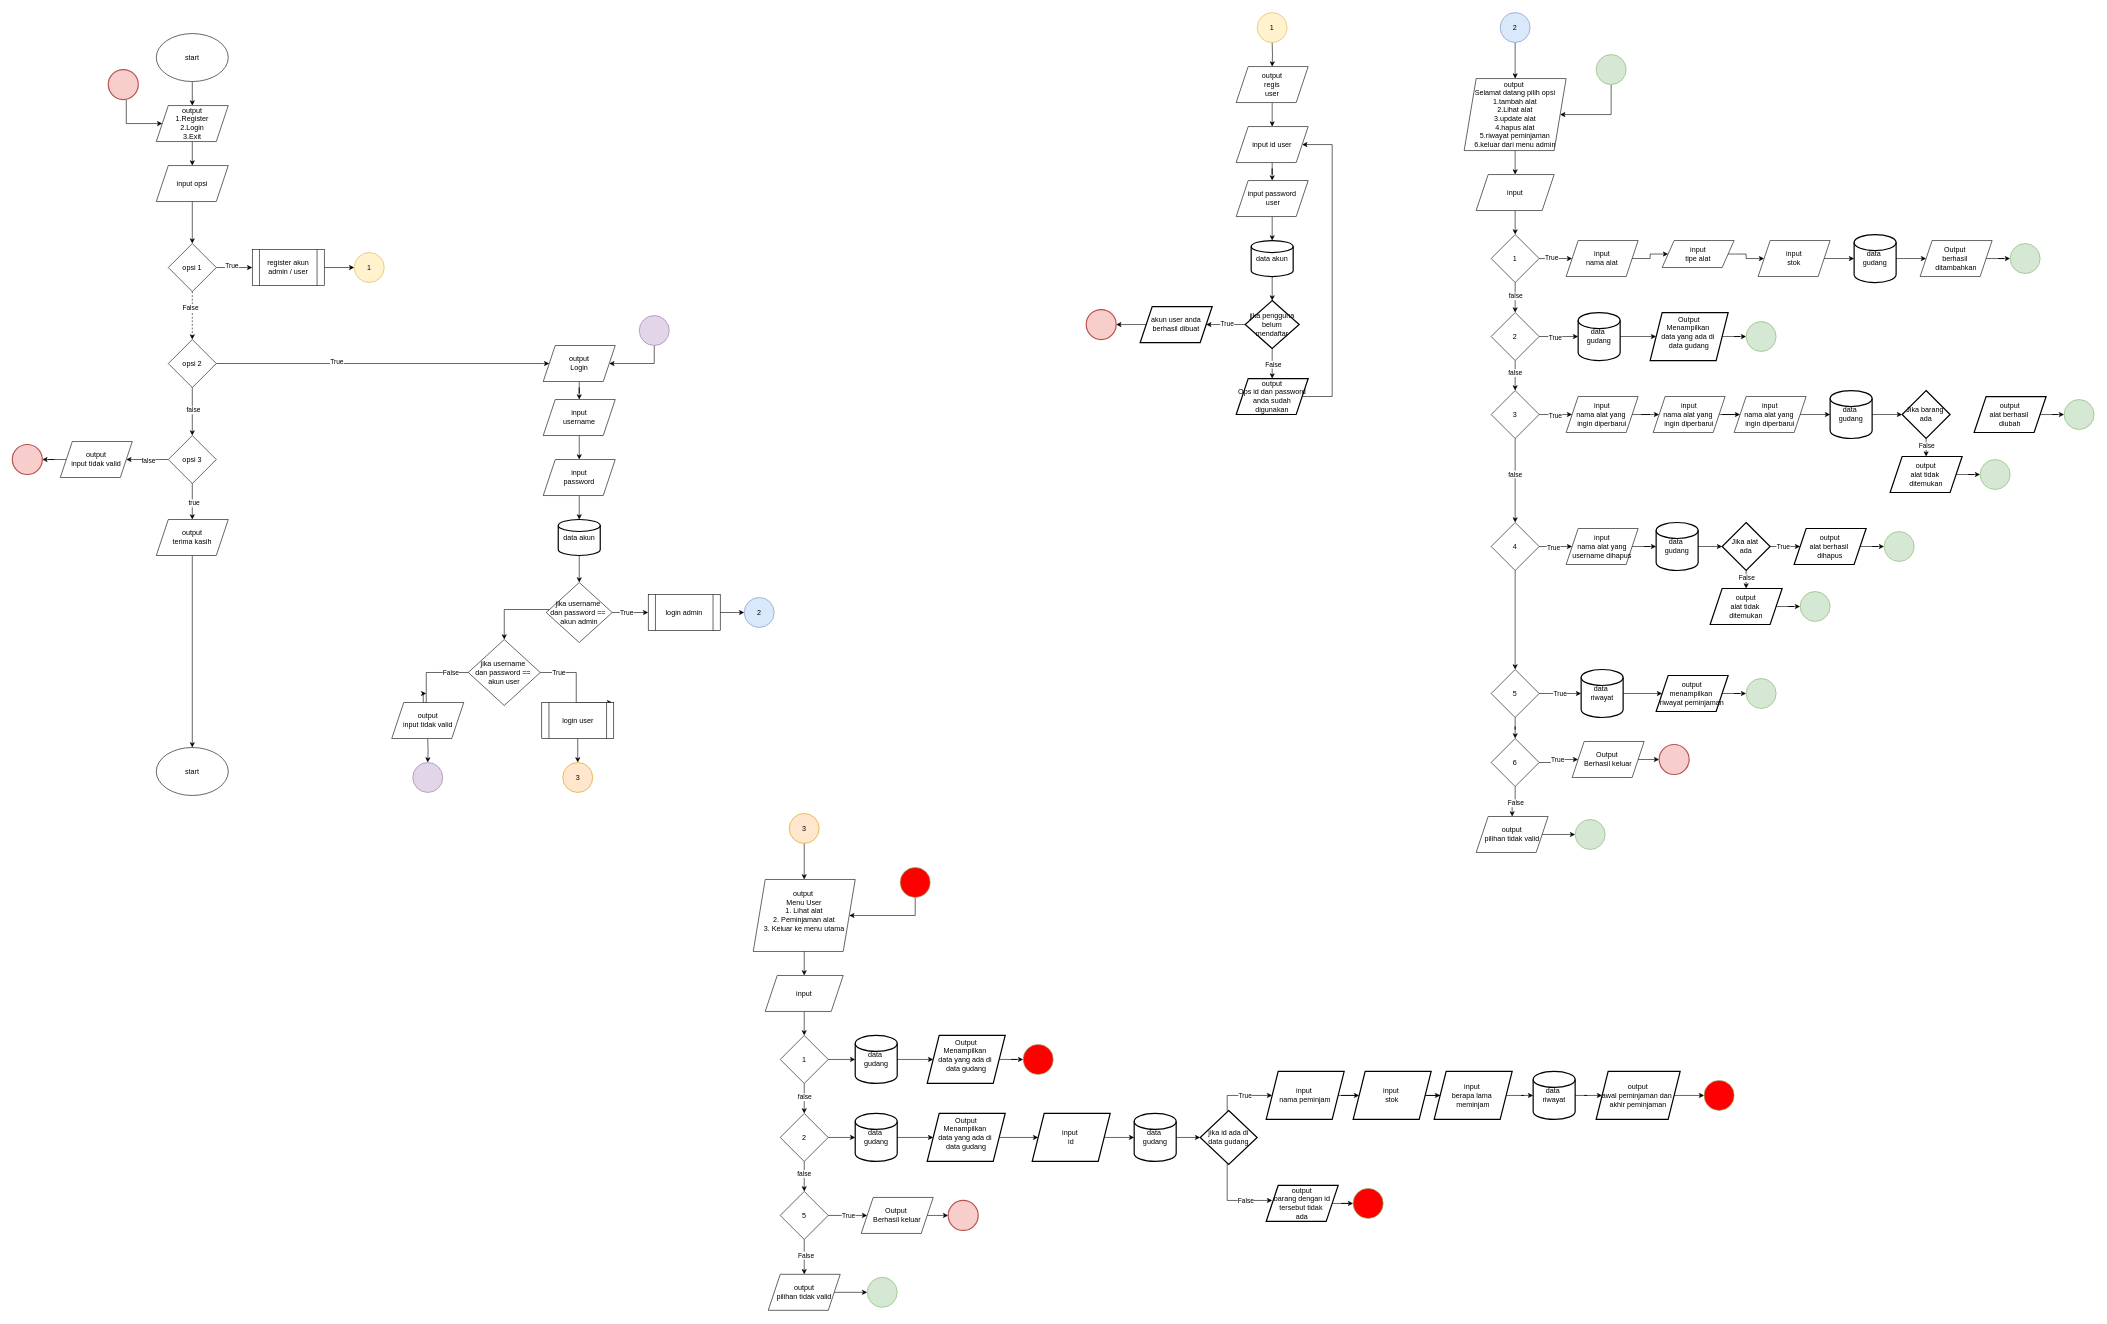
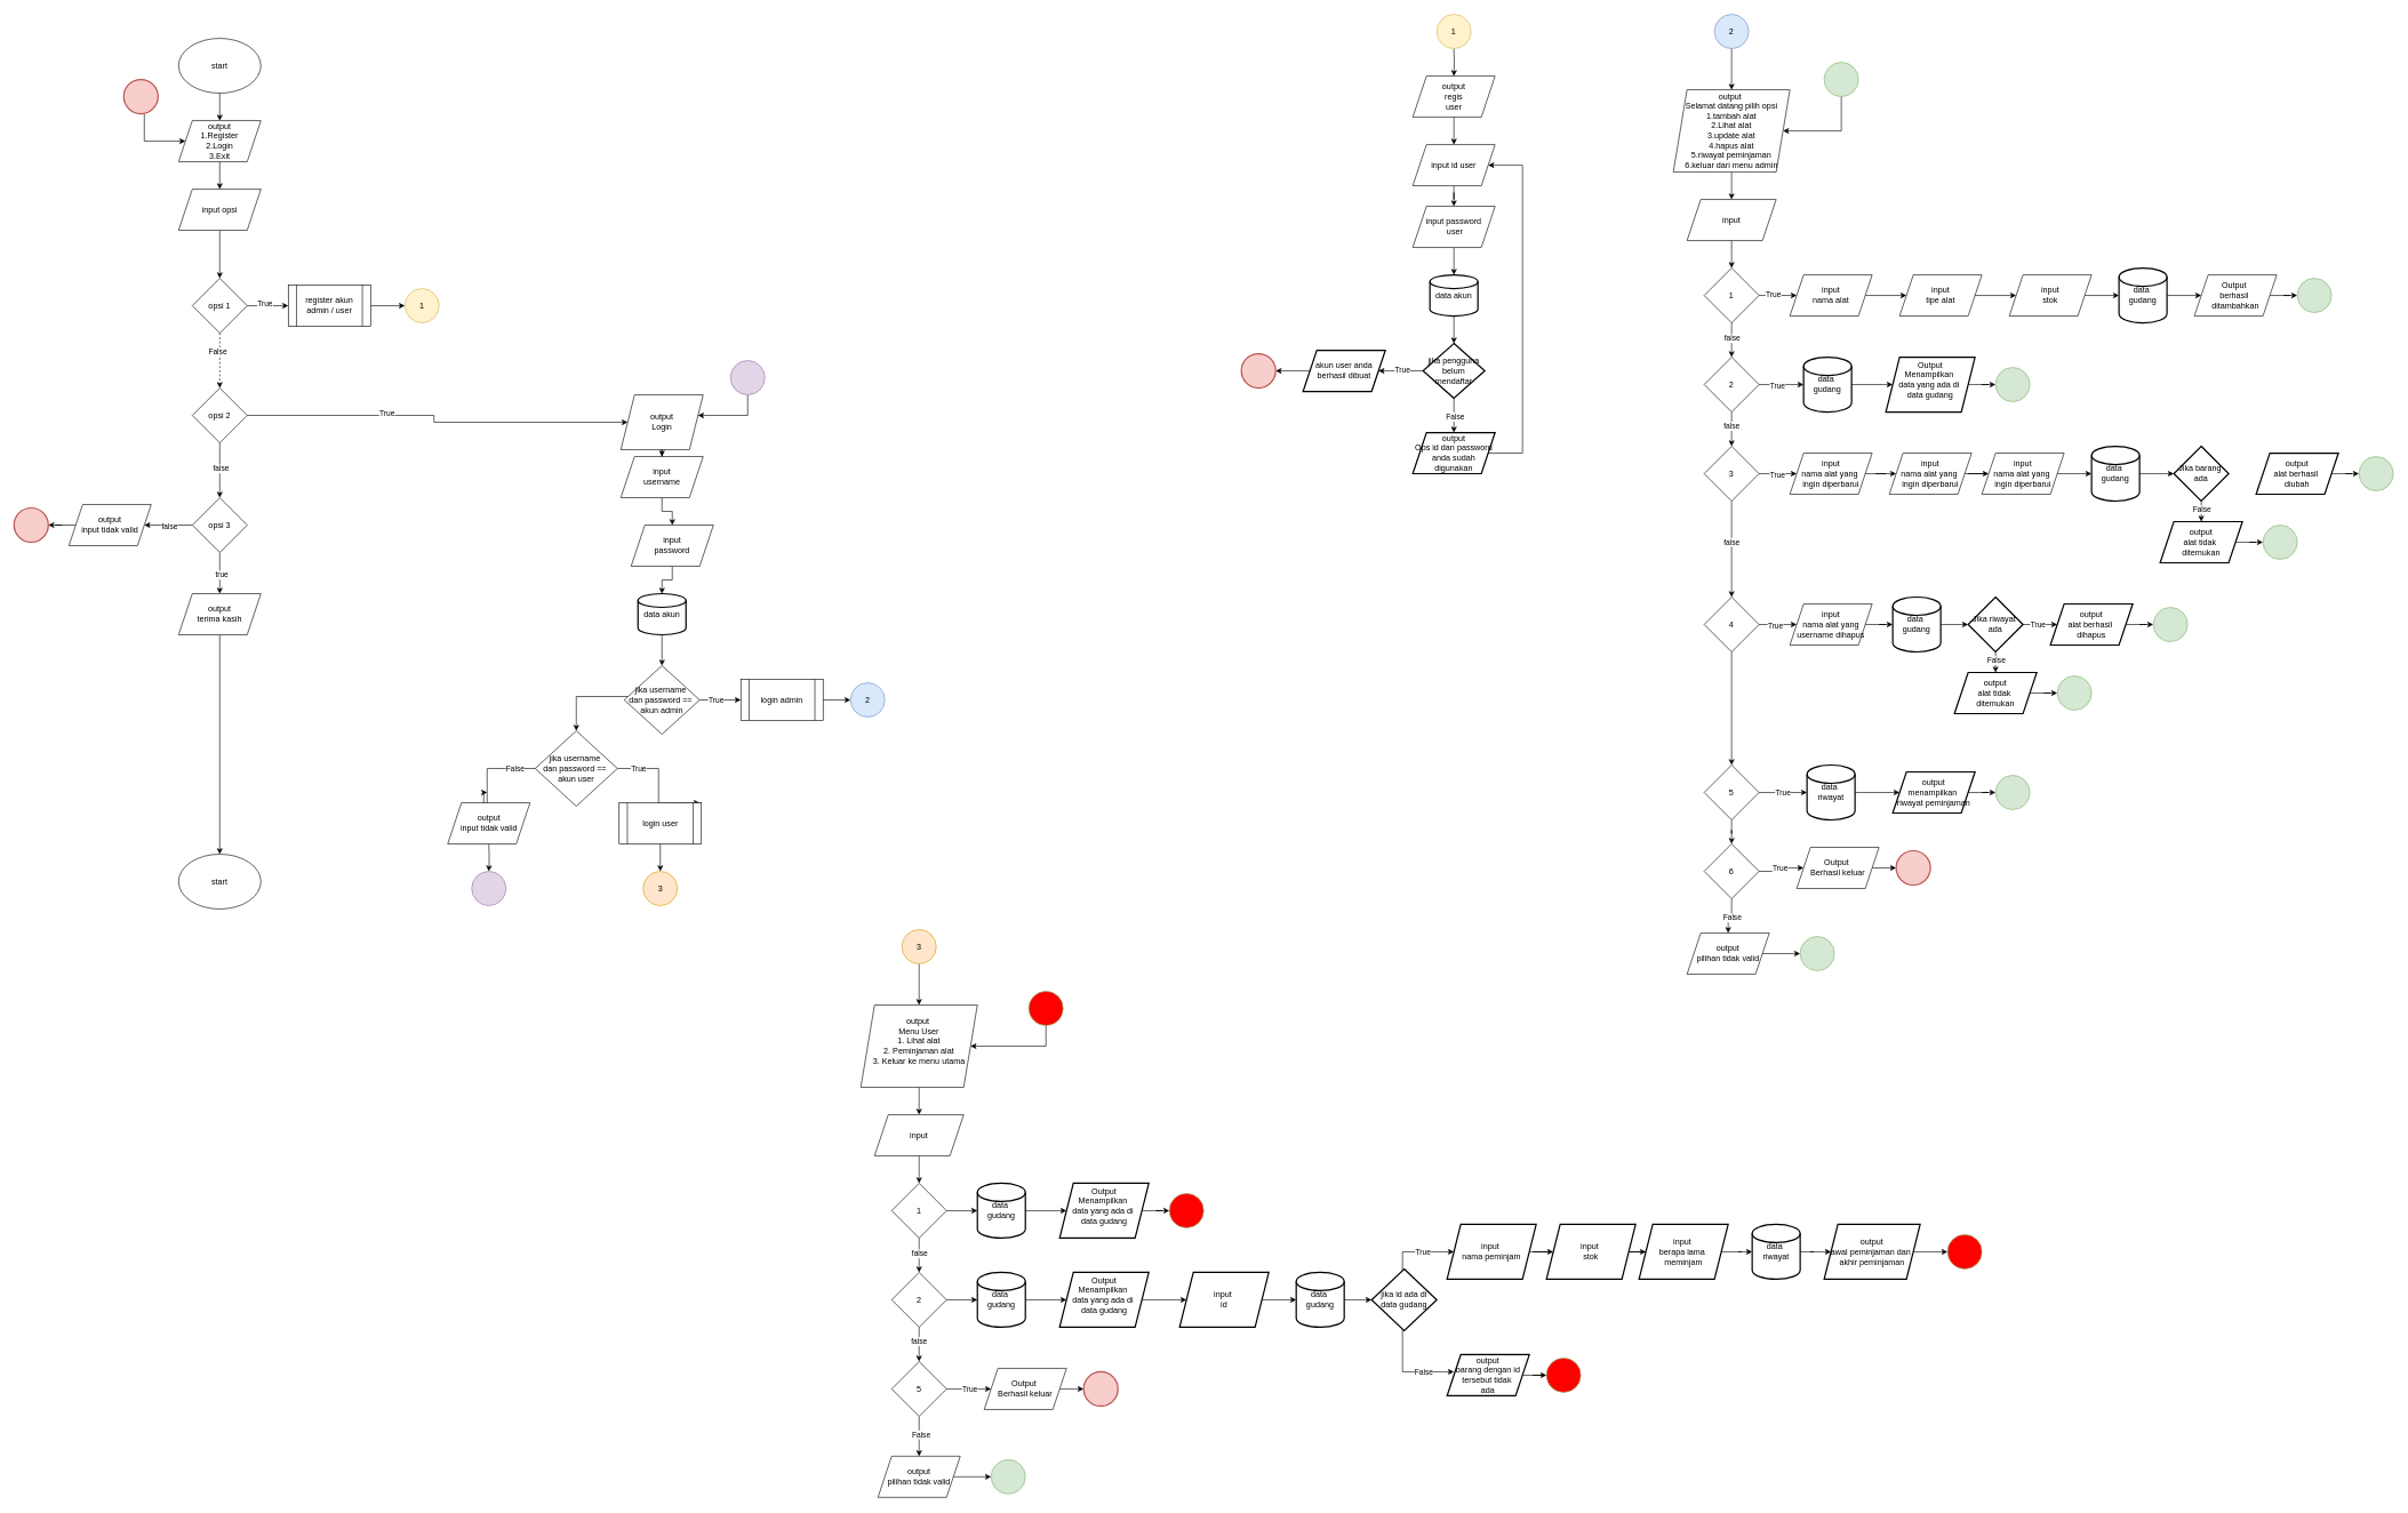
- <mxCell id="122" value="input&lt;div&gt;tipe alat&lt;/div&gt;" style="shape=parallelogram;perimeter=parallelogramPerimeter;whiteSpace=wrap;html=1;fixedSize=1;" parent="1" vertex="1"><mxGeometry x="2770" y="400" width="120" height="45" as="geometry" /></mxCell>
+ <mxCell id="122" value="input&lt;div&gt;tipe alat&lt;/div&gt;" style="shape=parallelogram;perimeter=parallelogramPerimeter;whiteSpace=wrap;html=1;fixedSize=1;" parent="1" vertex="1"><mxGeometry x="2770" y="400" width="120" height="60" as="geometry" /></mxCell>
- <mxCell id="66" value="output&lt;div&gt;Login&lt;/div&gt;" style="shape=parallelogram;perimeter=parallelogramPerimeter;whiteSpace=wrap;html=1;fixedSize=1;" parent="1" vertex="1"><mxGeometry x="905" y="575" width="120" height="60" as="geometry" /></mxCell>
+ <mxCell id="66" value="output&lt;div&gt;Login&lt;/div&gt;" style="shape=parallelogram;perimeter=parallelogramPerimeter;whiteSpace=wrap;html=1;fixedSize=1;" parent="1" vertex="1"><mxGeometry x="905" y="575" width="120" height="80" as="geometry" /></mxCell>
- <mxCell id="179" value="input&lt;div&gt;password&lt;/div&gt;" style="shape=parallelogram;perimeter=parallelogramPerimeter;whiteSpace=wrap;html=1;fixedSize=1;" parent="1" vertex="1"><mxGeometry x="905" y="765" width="120" height="60" as="geometry" /></mxCell>
+ <mxCell id="179" value="input&lt;div&gt;password&lt;/div&gt;" style="shape=parallelogram;perimeter=parallelogramPerimeter;whiteSpace=wrap;html=1;fixedSize=1;" parent="1" vertex="1"><mxGeometry x="920" y="765" width="120" height="60" as="geometry" /></mxCell>
- <mxCell id="162" value="Jika alat&amp;nbsp;&lt;div&gt;ada&lt;/div&gt;" style="rhombus;whiteSpace=wrap;html=1;strokeWidth=2;" parent="1" vertex="1"><mxGeometry x="2870" y="870" width="80" height="80" as="geometry" /></mxCell>
+ <mxCell id="162" value="Jika riwayat&amp;nbsp;&lt;div&gt;ada&lt;/div&gt;" style="rhombus;whiteSpace=wrap;html=1;strokeWidth=2;" parent="1" vertex="1"><mxGeometry x="2870" y="870" width="80" height="80" as="geometry" /></mxCell>
